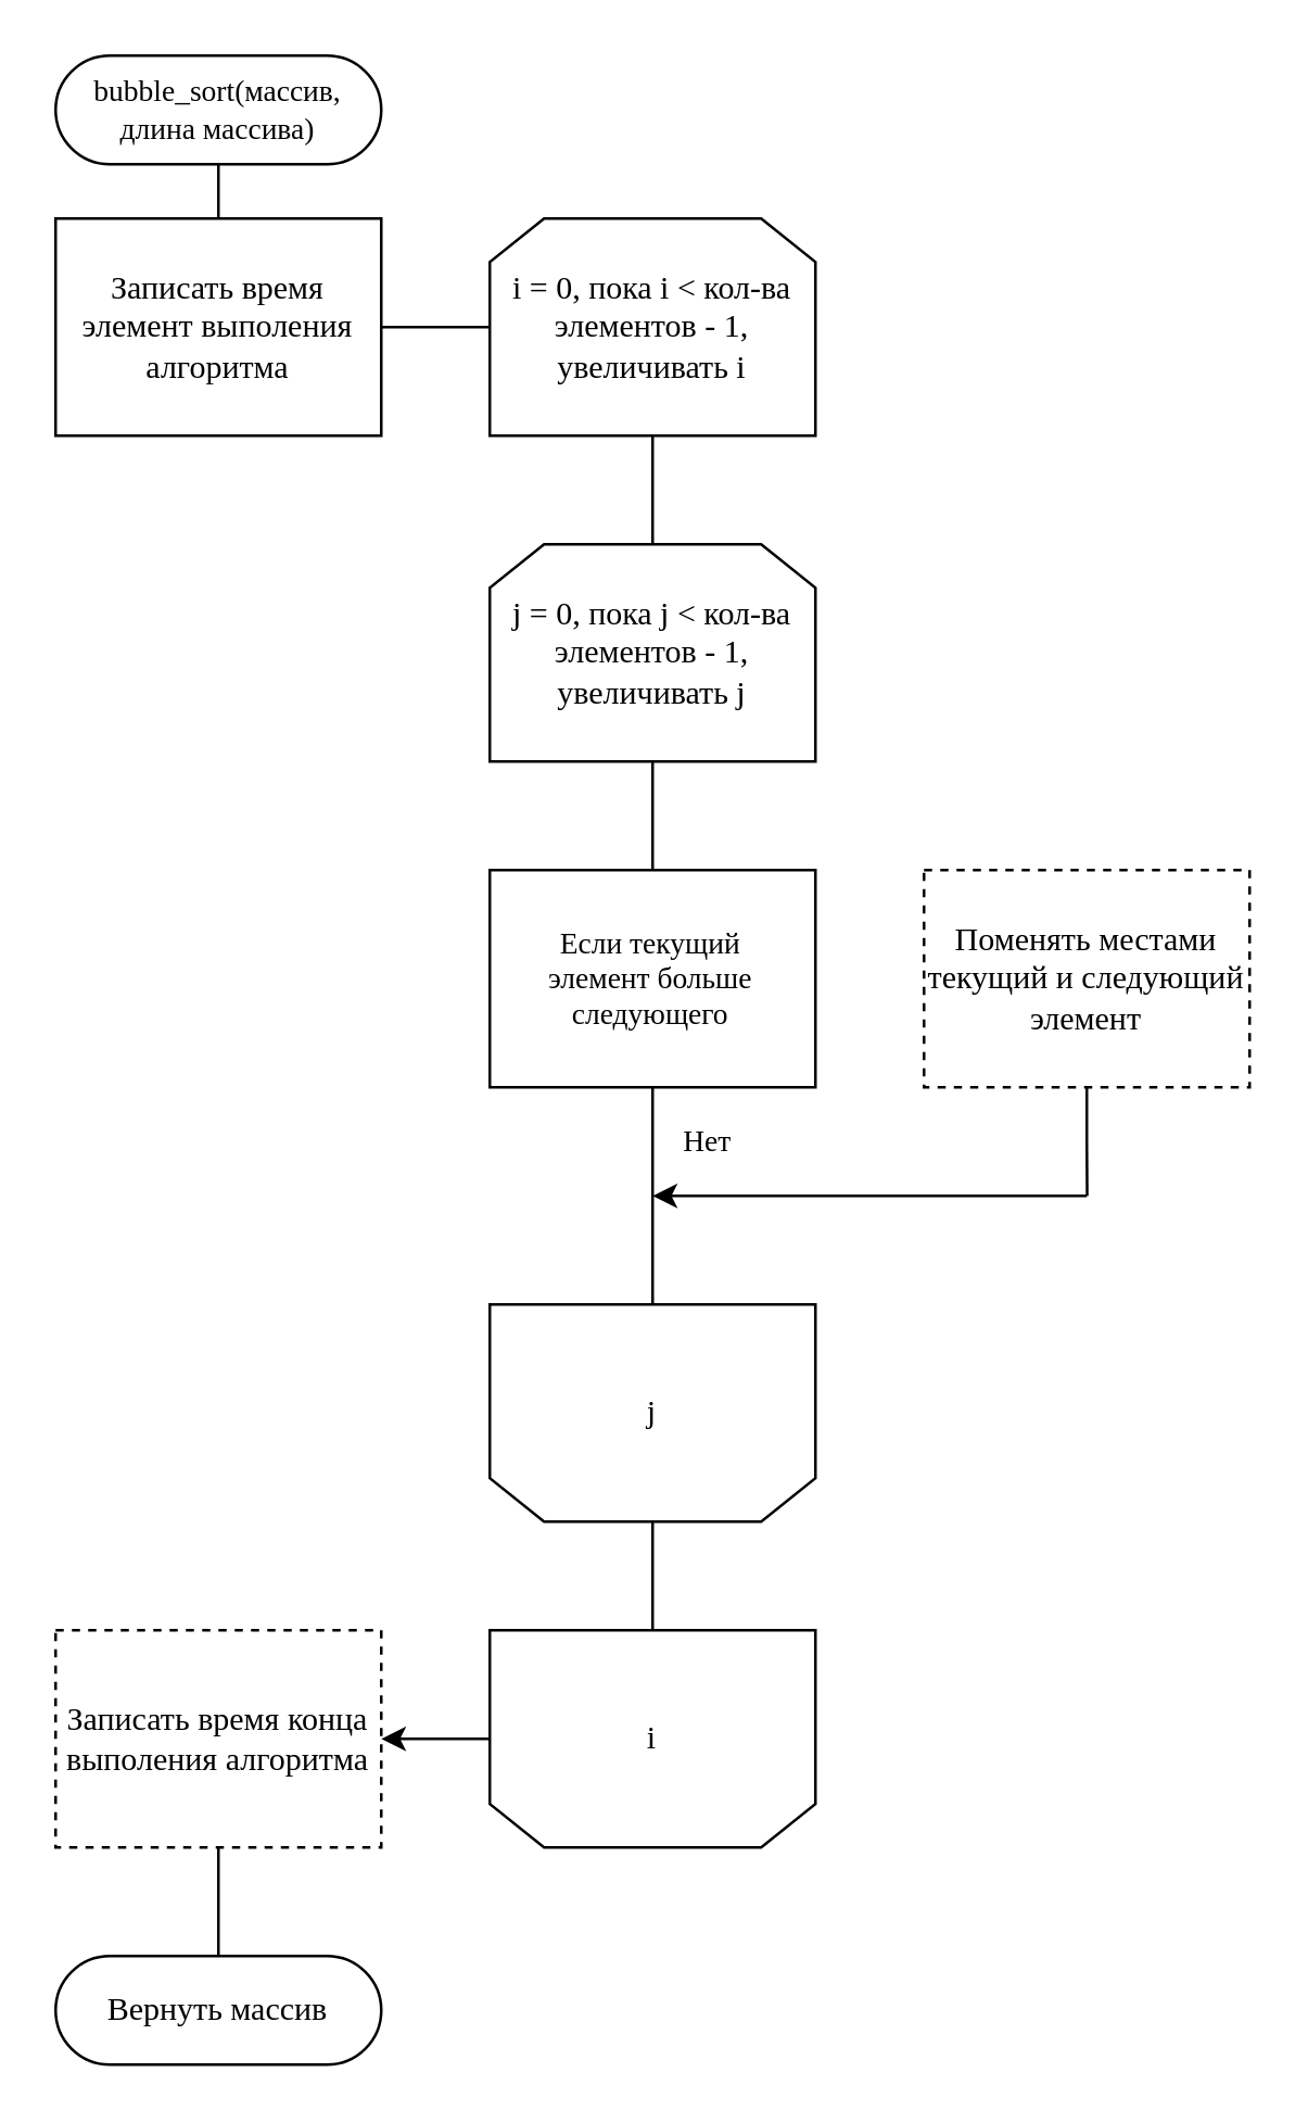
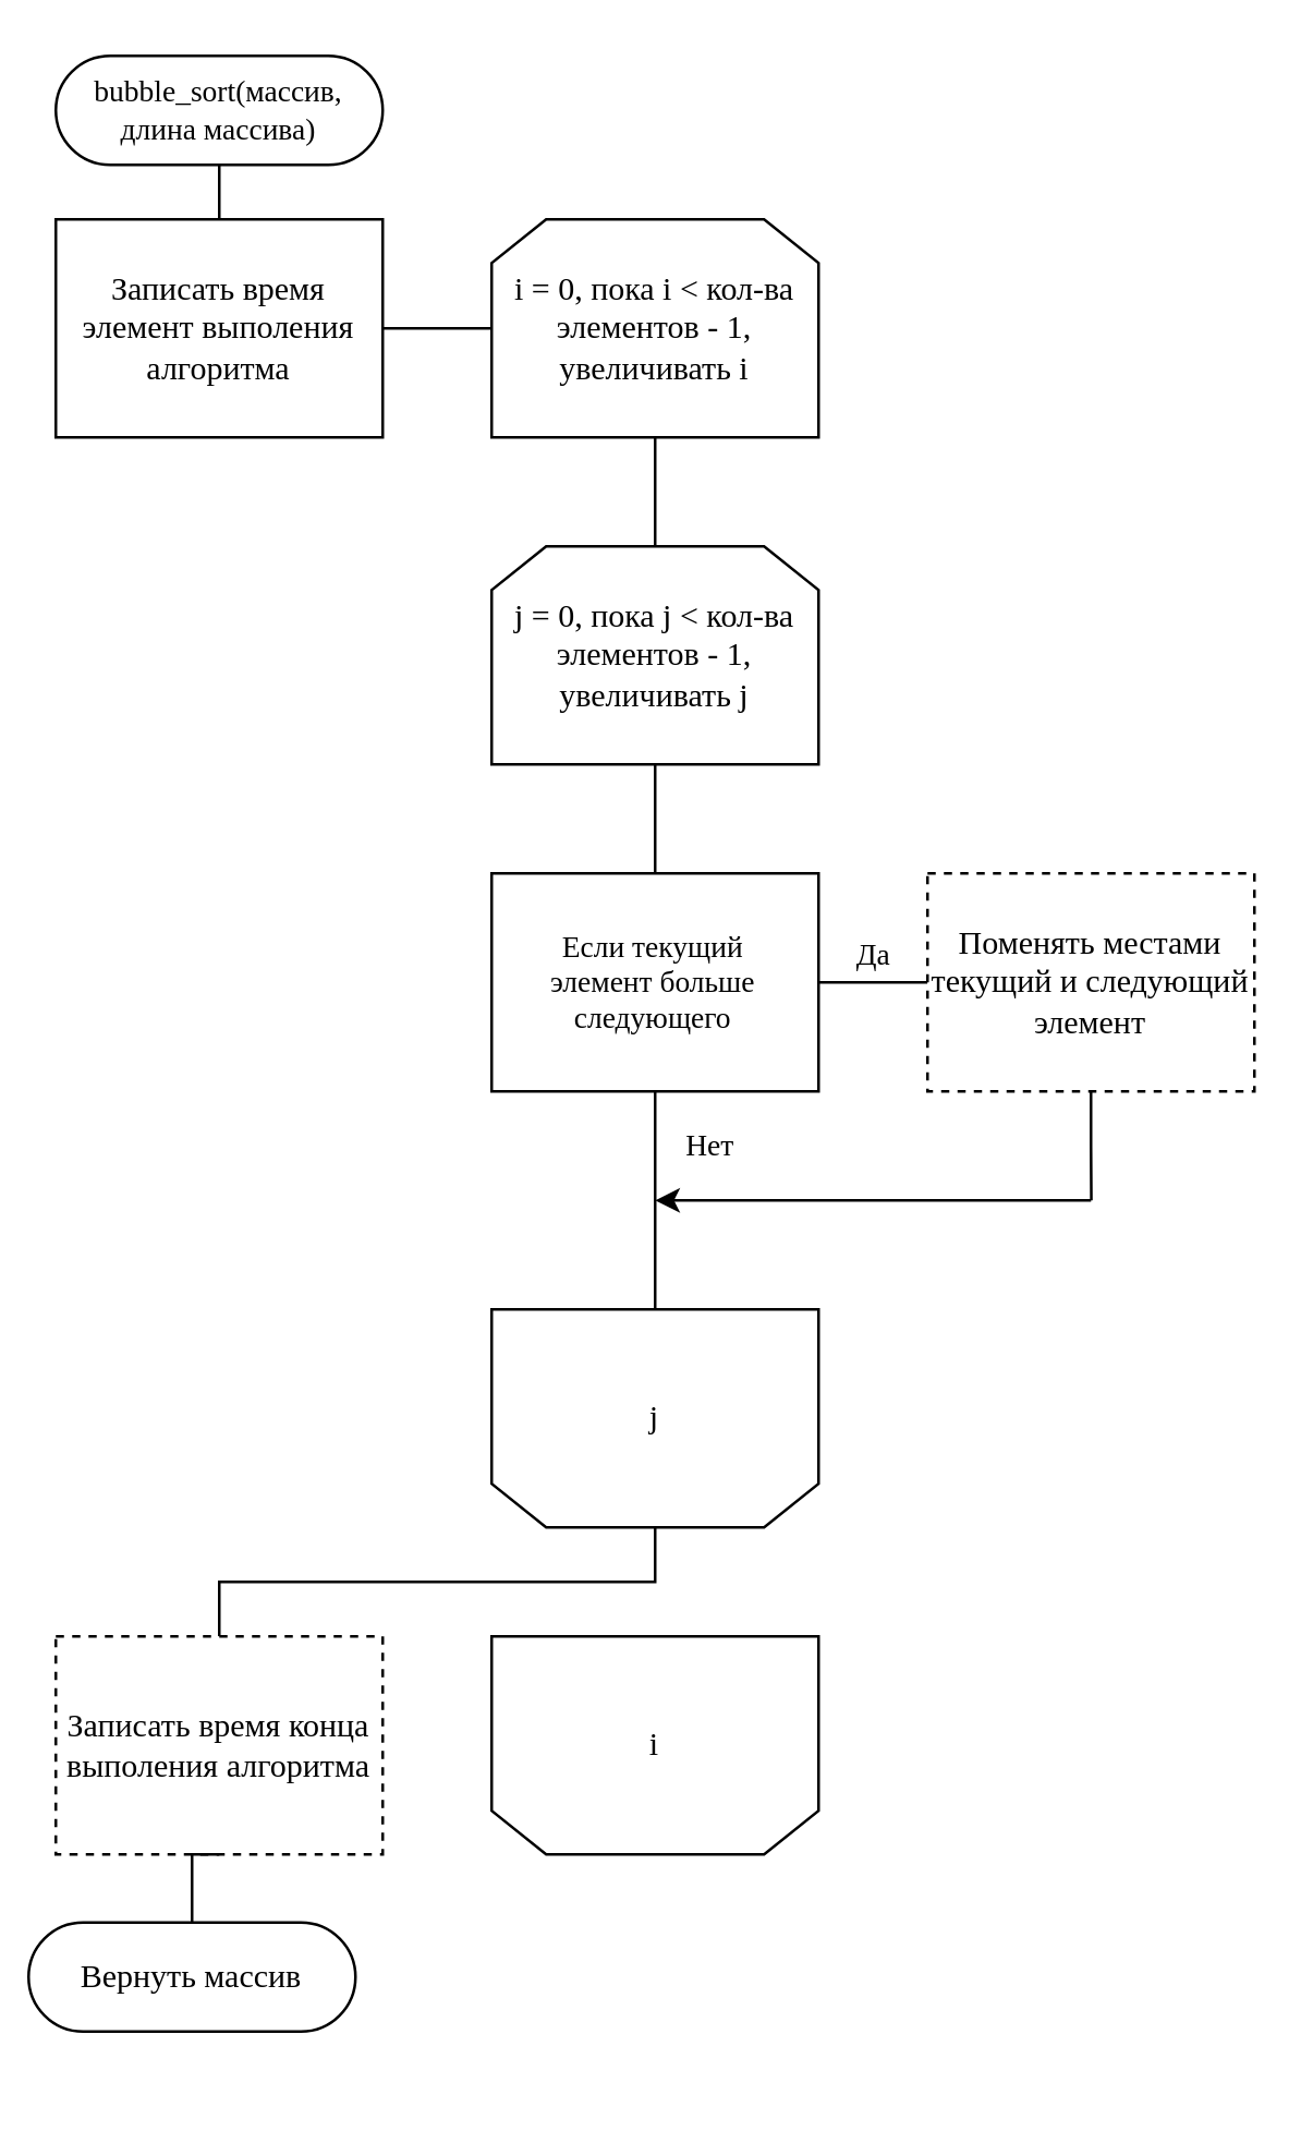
+ <mxCell id="15" value="Да" style="edgeStyle=orthogonalEdgeStyle;rounded=0;orthogonalLoop=1;jettySize=auto;html=1;exitX=1;exitY=0.5;exitDx=0;exitDy=0;entryX=0;entryY=0.5;entryDx=0;entryDy=0;endArrow=none;endFill=0;fontFamily=Times New Roman;" parent="1" source="17" target="19" edge="1"><mxGeometry y="10" relative="1" as="geometry"><mxPoint as="offset" /></mxGeometry></mxCell>
- <mxCell id="14" style="edgeStyle=orthogonalEdgeStyle;rounded=0;orthogonalLoop=1;jettySize=auto;html=1;exitX=0.5;exitY=0;exitDx=0;exitDy=0;entryX=0.5;entryY=1;entryDx=0;entryDy=0;endArrow=none;endFill=0;fontFamily=Times New Roman;" parent="1" source="10" target="7" edge="1"><mxGeometry relative="1" as="geometry"><mxPoint x="80" y="560" as="sourcePoint" /></mxGeometry></mxCell>
+ <mxCell id="14" style="edgeStyle=orthogonalEdgeStyle;rounded=0;orthogonalLoop=1;jettySize=auto;html=1;exitX=0.5;exitY=0;exitDx=0;exitDy=0;endArrow=none;endFill=0;fontFamily=Times New Roman;" parent="1" source="10" target="21" edge="1"><mxGeometry relative="1" as="geometry"><mxPoint x="80" y="560" as="sourcePoint" /></mxGeometry></mxCell>
- <mxCell id="6" style="edgeStyle=orthogonalEdgeStyle;rounded=0;orthogonalLoop=1;jettySize=auto;html=1;exitX=1;exitY=0.5;exitDx=0;exitDy=0;entryX=1;entryY=0.5;entryDx=0;entryDy=0;fontFamily=Times New Roman;" parent="1" source="7" target="21" edge="1"><mxGeometry relative="1" as="geometry" /></mxCell>
- <mxCell id="11" value="Вернуть массив" style="html=1;dashed=0;whiteSpace=wrap;shape=mxgraph.dfd.start;fontFamily=Times New Roman;" parent="1" vertex="1"><mxGeometry x="20" y="720" width="120" height="40" as="geometry" /></mxCell>
+ <mxCell id="11" value="Вернуть массив" style="html=1;dashed=0;whiteSpace=wrap;shape=mxgraph.dfd.start;fontFamily=Times New Roman;" parent="1" vertex="1"><mxGeometry x="10" y="705" width="120" height="40" as="geometry" /></mxCell>
